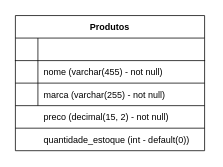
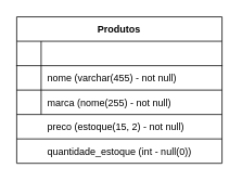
- <mxCell id="9" value="marca (varchar(255) - not null)" style="shape=partialRectangle;connectable=0;fillColor=none;top=0;left=0;bottom=0;right=0;align=left;spacingLeft=6;overflow=hidden;" vertex="1" parent="7"><mxGeometry x="30" width="222" height="30" as="geometry" /></mxCell>
+ <mxCell id="9" value="marca (nome(255) - not null)" style="shape=partialRectangle;connectable=0;fillColor=none;top=0;left=0;bottom=0;right=0;align=left;spacingLeft=6;overflow=hidden;" vertex="1" parent="7"><mxGeometry x="30" width="222" height="30" as="geometry" /></mxCell>
- <mxCell id="12" value="preco (decimal(15, 2) - not null)" style="shape=partialRectangle;connectable=0;fillColor=none;top=0;left=0;bottom=0;right=0;align=left;spacingLeft=6;overflow=hidden;" vertex="1" parent="10"><mxGeometry x="30" width="222" height="30" as="geometry" /></mxCell>
+ <mxCell id="12" value="preco (estoque(15, 2) - not null)" style="shape=partialRectangle;connectable=0;fillColor=none;top=0;left=0;bottom=0;right=0;align=left;spacingLeft=6;overflow=hidden;" vertex="1" parent="10"><mxGeometry x="30" width="222" height="30" as="geometry" /></mxCell>
- <mxCell id="13" value="quantidade_estoque (int - default(0))" style="shape=partialRectangle;connectable=0;fillColor=none;top=0;left=0;bottom=0;right=0;align=left;spacingLeft=6;overflow=hidden;" vertex="1" parent="1"><mxGeometry x="50" y="170" width="225" height="30" as="geometry" /></mxCell>
+ <mxCell id="13" value="quantidade_estoque (int - null(0))" style="shape=partialRectangle;connectable=0;fillColor=none;top=0;left=0;bottom=0;right=0;align=left;spacingLeft=6;overflow=hidden;" vertex="1" parent="1"><mxGeometry x="50" y="170" width="225" height="30" as="geometry" /></mxCell>
